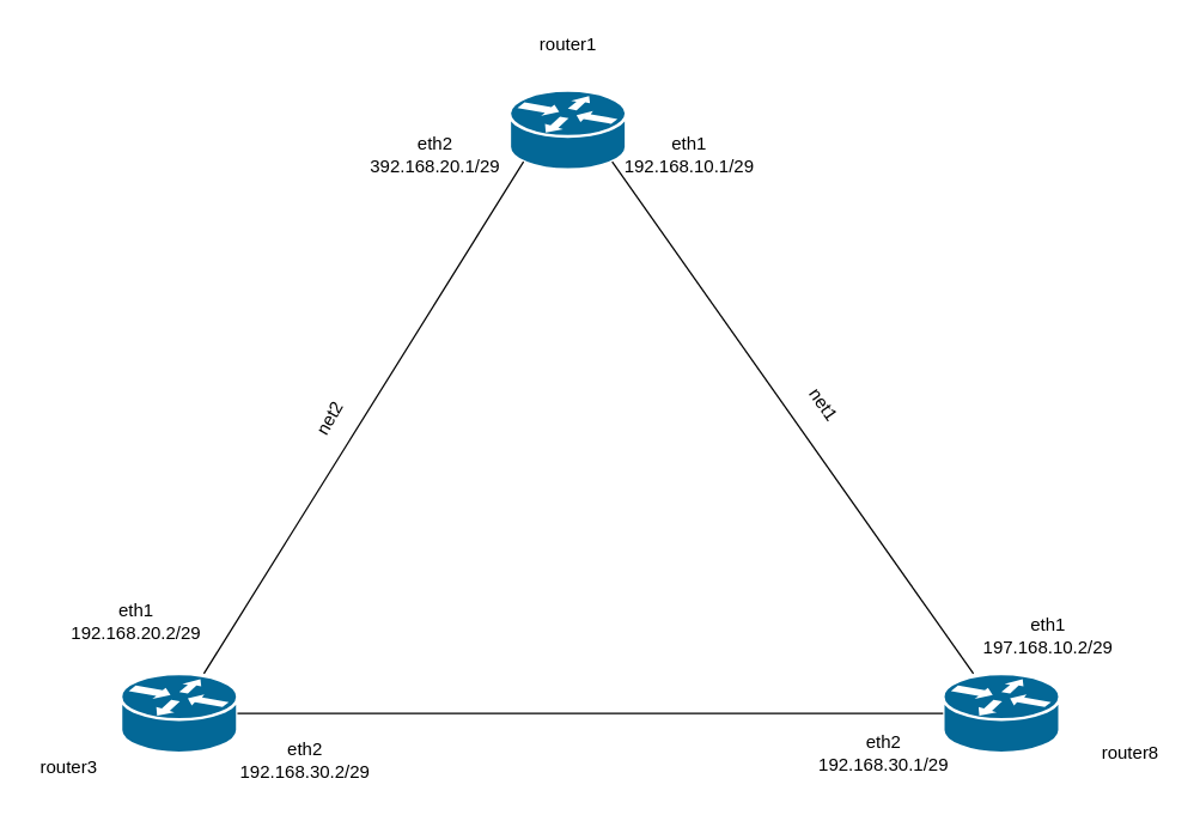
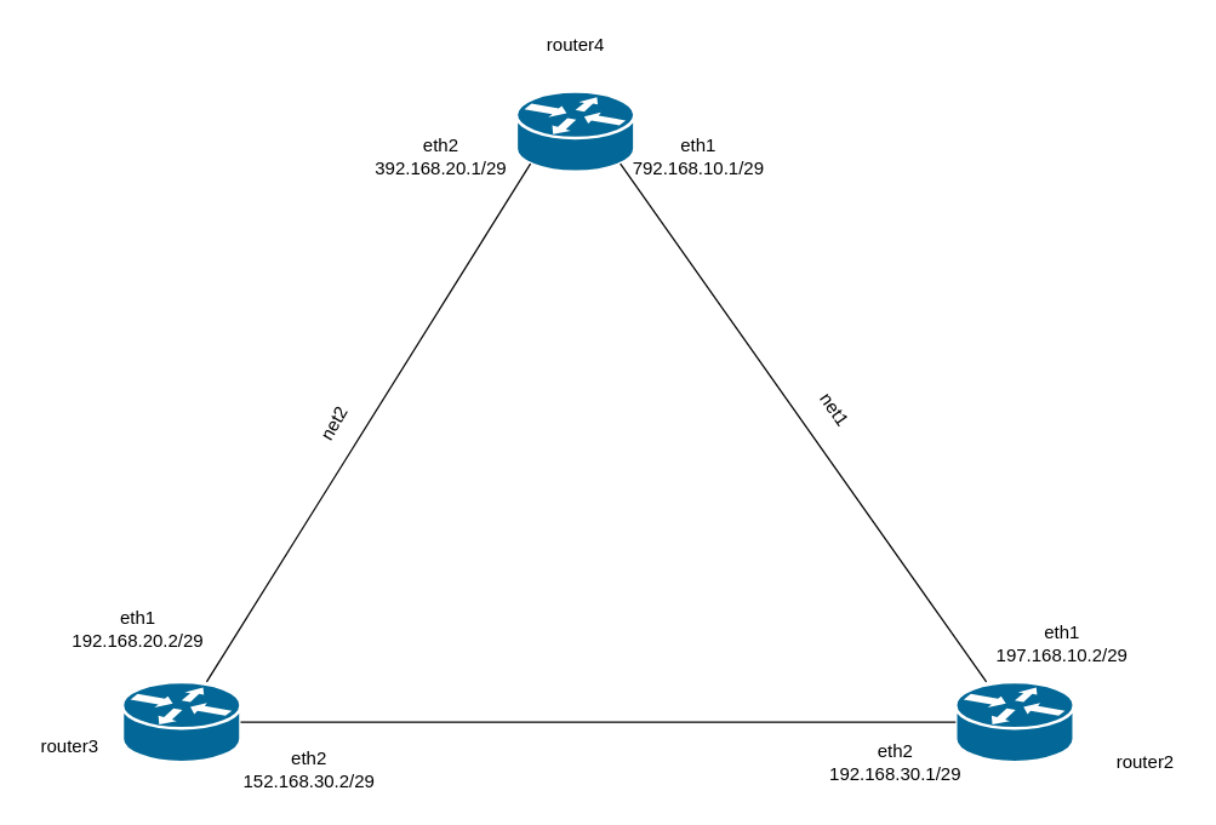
- <mxCell id="8" value="router1" style="text;html=1;resizable=0;autosize=1;align=center;verticalAlign=middle;points=[];fillColor=none;strokeColor=none;rounded=0;" vertex="1" parent="1"><mxGeometry x="354" y="20" width="50" height="20" as="geometry" /></mxCell>
+ <mxCell id="8" value="router4" style="text;html=1;resizable=0;autosize=1;align=center;verticalAlign=middle;points=[];fillColor=none;strokeColor=none;rounded=0;" vertex="1" parent="1"><mxGeometry x="354" y="20" width="50" height="20" as="geometry" /></mxCell>
- <mxCell id="11" value="eth1 &lt;br&gt;192.168.10.1/29" style="text;html=1;resizable=0;autosize=1;align=center;verticalAlign=middle;points=[];fillColor=none;strokeColor=none;rounded=0;" vertex="1" parent="1"><mxGeometry x="410" y="88" width="100" height="30" as="geometry" /></mxCell>
+ <mxCell id="11" value="eth1 &lt;br&gt;792.168.10.1/29" style="text;html=1;resizable=0;autosize=1;align=center;verticalAlign=middle;points=[];fillColor=none;strokeColor=none;rounded=0;" vertex="1" parent="1"><mxGeometry x="410" y="88" width="100" height="30" as="geometry" /></mxCell>
- <mxCell id="10" value="router8" style="text;html=1;resizable=0;autosize=1;align=center;verticalAlign=middle;points=[];fillColor=none;strokeColor=none;rounded=0;" vertex="1" parent="1"><mxGeometry x="730" y="493" width="50" height="20" as="geometry" /></mxCell>
+ <mxCell id="10" value="router2" style="text;html=1;resizable=0;autosize=1;align=center;verticalAlign=middle;points=[];fillColor=none;strokeColor=none;rounded=0;" vertex="1" parent="1"><mxGeometry x="730" y="493" width="50" height="20" as="geometry" /></mxCell>
- <mxCell id="14" value="eth2&lt;br&gt;192.168.30.2/29" style="text;html=1;resizable=0;autosize=1;align=center;verticalAlign=middle;points=[];fillColor=none;strokeColor=none;rounded=0;" vertex="1" parent="1"><mxGeometry x="153" y="493" width="100" height="30" as="geometry" /></mxCell>
+ <mxCell id="14" value="eth2&lt;br&gt;152.168.30.2/29" style="text;html=1;resizable=0;autosize=1;align=center;verticalAlign=middle;points=[];fillColor=none;strokeColor=none;rounded=0;" vertex="1" parent="1"><mxGeometry x="153" y="493" width="100" height="30" as="geometry" /></mxCell>
- <mxCell id="9" value="router3" style="text;html=1;resizable=0;autosize=1;align=center;verticalAlign=middle;points=[];fillColor=none;strokeColor=none;rounded=0;" vertex="1" parent="1"><mxGeometry x="20" y="503" width="50" height="20" as="geometry" /></mxCell>
+ <mxCell id="9" value="router3" style="text;html=1;resizable=0;autosize=1;align=center;verticalAlign=middle;points=[];fillColor=none;strokeColor=none;rounded=0;" vertex="1" parent="1"><mxGeometry x="20" y="483" width="50" height="20" as="geometry" /></mxCell>
